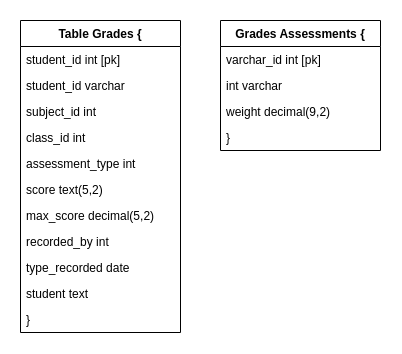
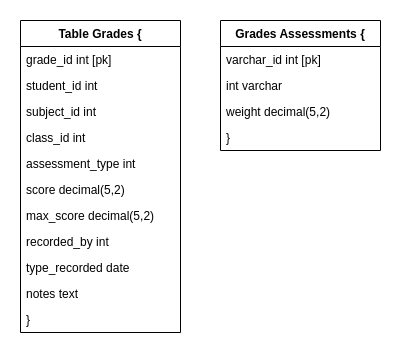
- <mxCell id="3" value="  student_id int [pk]" style="text;strokeColor=none;fillColor=none;align=left;verticalAlign=top;spacingLeft=4;spacingRight=4;overflow=hidden;rotatable=0;points=[[0,0.5],[1,0.5]];portConstraint=eastwest;" vertex="1" parent="2"><mxGeometry y="26" width="160" height="26" as="geometry" /></mxCell>
+ <mxCell id="3" value="  grade_id int [pk]" style="text;strokeColor=none;fillColor=none;align=left;verticalAlign=top;spacingLeft=4;spacingRight=4;overflow=hidden;rotatable=0;points=[[0,0.5],[1,0.5]];portConstraint=eastwest;" vertex="1" parent="2"><mxGeometry y="26" width="160" height="26" as="geometry" /></mxCell>
- <mxCell id="4" value="  student_id varchar" style="text;strokeColor=none;fillColor=none;align=left;verticalAlign=top;spacingLeft=4;spacingRight=4;overflow=hidden;rotatable=0;points=[[0,0.5],[1,0.5]];portConstraint=eastwest;" vertex="1" parent="2"><mxGeometry y="52" width="160" height="26" as="geometry" /></mxCell>
+ <mxCell id="4" value="  student_id int" style="text;strokeColor=none;fillColor=none;align=left;verticalAlign=top;spacingLeft=4;spacingRight=4;overflow=hidden;rotatable=0;points=[[0,0.5],[1,0.5]];portConstraint=eastwest;" vertex="1" parent="2"><mxGeometry y="52" width="160" height="26" as="geometry" /></mxCell>
- <mxCell id="17" value="  weight decimal(9,2)" style="text;strokeColor=none;fillColor=none;align=left;verticalAlign=top;spacingLeft=4;spacingRight=4;overflow=hidden;rotatable=0;points=[[0,0.5],[1,0.5]];portConstraint=eastwest;" vertex="1" parent="14"><mxGeometry y="78" width="160" height="26" as="geometry" /></mxCell>
+ <mxCell id="17" value="  weight decimal(5,2)" style="text;strokeColor=none;fillColor=none;align=left;verticalAlign=top;spacingLeft=4;spacingRight=4;overflow=hidden;rotatable=0;points=[[0,0.5],[1,0.5]];portConstraint=eastwest;" vertex="1" parent="14"><mxGeometry y="78" width="160" height="26" as="geometry" /></mxCell>
- <mxCell id="8" value="  score text(5,2)" style="text;strokeColor=none;fillColor=none;align=left;verticalAlign=top;spacingLeft=4;spacingRight=4;overflow=hidden;rotatable=0;points=[[0,0.5],[1,0.5]];portConstraint=eastwest;" vertex="1" parent="2"><mxGeometry y="156" width="160" height="26" as="geometry" /></mxCell>
+ <mxCell id="8" value="  score decimal(5,2)" style="text;strokeColor=none;fillColor=none;align=left;verticalAlign=top;spacingLeft=4;spacingRight=4;overflow=hidden;rotatable=0;points=[[0,0.5],[1,0.5]];portConstraint=eastwest;" vertex="1" parent="2"><mxGeometry y="156" width="160" height="26" as="geometry" /></mxCell>
- <mxCell id="12" value="  student text" style="text;strokeColor=none;fillColor=none;align=left;verticalAlign=top;spacingLeft=4;spacingRight=4;overflow=hidden;rotatable=0;points=[[0,0.5],[1,0.5]];portConstraint=eastwest;" vertex="1" parent="2"><mxGeometry y="260" width="160" height="26" as="geometry" /></mxCell>
+ <mxCell id="12" value="  notes text" style="text;strokeColor=none;fillColor=none;align=left;verticalAlign=top;spacingLeft=4;spacingRight=4;overflow=hidden;rotatable=0;points=[[0,0.5],[1,0.5]];portConstraint=eastwest;" vertex="1" parent="2"><mxGeometry y="260" width="160" height="26" as="geometry" /></mxCell>
